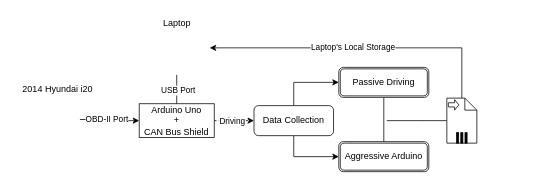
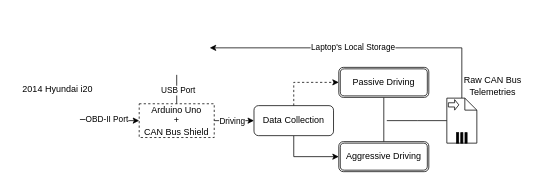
- <mxCell id="12" value="Laptop" style="text;html=1;align=center;verticalAlign=middle;resizable=0;points=[];autosize=1;" vertex="1" parent="1"><mxGeometry x="210" y="20" width="50" height="20" as="geometry" /></mxCell>
- <mxCell id="13" style="edgeStyle=orthogonalEdgeStyle;rounded=0;orthogonalLoop=1;jettySize=auto;html=1;exitX=0.5;exitY=0;exitDx=0;exitDy=0;entryX=0;entryY=0.5;entryDx=0;entryDy=0;endArrow=classic;endFill=1;" edge="1" parent="1" source="15" target="17"><mxGeometry relative="1" as="geometry" /></mxCell>
+ <mxCell id="13" style="edgeStyle=orthogonalEdgeStyle;rounded=0;orthogonalLoop=1;jettySize=auto;html=1;exitX=0.5;exitY=0;exitDx=0;exitDy=0;entryX=0;entryY=0.5;entryDx=0;entryDy=0;endArrow=classic;endFill=1;dashed=1;" edge="1" parent="1" source="15" target="17"><mxGeometry relative="1" as="geometry" /></mxCell>
+ <mxCell id="25" value="Raw CAN Bus&lt;br&gt;Telemetries" style="text;html=1;align=center;verticalAlign=middle;resizable=0;points=[];autosize=1;" vertex="1" parent="1"><mxGeometry x="612" y="98" width="87" height="32" as="geometry" /></mxCell>
- <mxCell id="7" value="Arduino Uno&lt;br&gt;+&lt;br&gt;CAN Bus Shield" style="rounded=0;whiteSpace=wrap;html=1;" vertex="1" parent="1"><mxGeometry x="185" y="137.5" width="100" height="45" as="geometry" /></mxCell>
+ <mxCell id="7" value="Arduino Uno&lt;br&gt;+&lt;br&gt;CAN Bus Shield" style="rounded=0;whiteSpace=wrap;html=1;dashed=1;" vertex="1" parent="1"><mxGeometry x="185" y="137.5" width="100" height="45" as="geometry" /></mxCell>
- <mxCell id="5" style="edgeStyle=orthogonalEdgeStyle;rounded=0;orthogonalLoop=1;jettySize=auto;html=1;exitX=1;exitY=0.5;exitDx=0;exitDy=0;entryX=0;entryY=0.5;entryDx=0;entryDy=0;endArrow=classic;endFill=1;dashed=1;" edge="1" parent="1" source="7" target="15"><mxGeometry relative="1" as="geometry" /></mxCell>
+ <mxCell id="5" style="edgeStyle=orthogonalEdgeStyle;rounded=0;orthogonalLoop=1;jettySize=auto;html=1;exitX=1;exitY=0.5;exitDx=0;exitDy=0;entryX=0;entryY=0.5;entryDx=0;entryDy=0;endArrow=classic;endFill=1;" edge="1" parent="1" source="7" target="15"><mxGeometry relative="1" as="geometry" /></mxCell>
- <mxCell id="18" value="Aggressive Arduino" style="shape=ext;rounded=1;html=1;whiteSpace=wrap;double=1;" vertex="1" parent="1"><mxGeometry x="451" y="188" width="120" height="40" as="geometry" /></mxCell>
+ <mxCell id="18" value="Aggressive Driving" style="shape=ext;rounded=1;html=1;whiteSpace=wrap;double=1;" vertex="1" parent="1"><mxGeometry x="451" y="188" width="120" height="40" as="geometry" /></mxCell>
